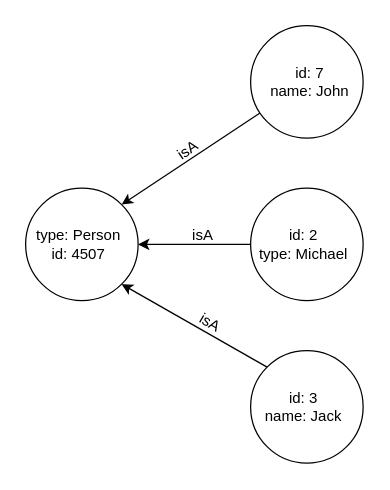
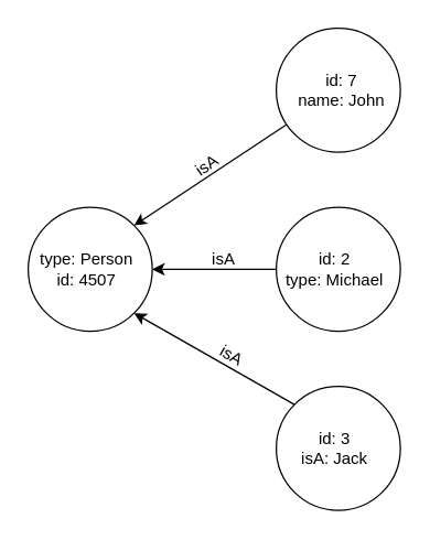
- <mxCell id="13" value="id: 3&lt;br&gt;name: Jack" style="text;html=1;strokeColor=none;fillColor=none;align=center;verticalAlign=middle;whiteSpace=wrap;rounded=0;" vertex="1" parent="10"><mxGeometry y="35" width="85" height="20" as="geometry" /></mxCell>
+ <mxCell id="13" value="id: 3&lt;br&gt;isA: Jack" style="text;html=1;strokeColor=none;fillColor=none;align=center;verticalAlign=middle;whiteSpace=wrap;rounded=0;" vertex="1" parent="10"><mxGeometry y="35" width="85" height="20" as="geometry" /></mxCell>
